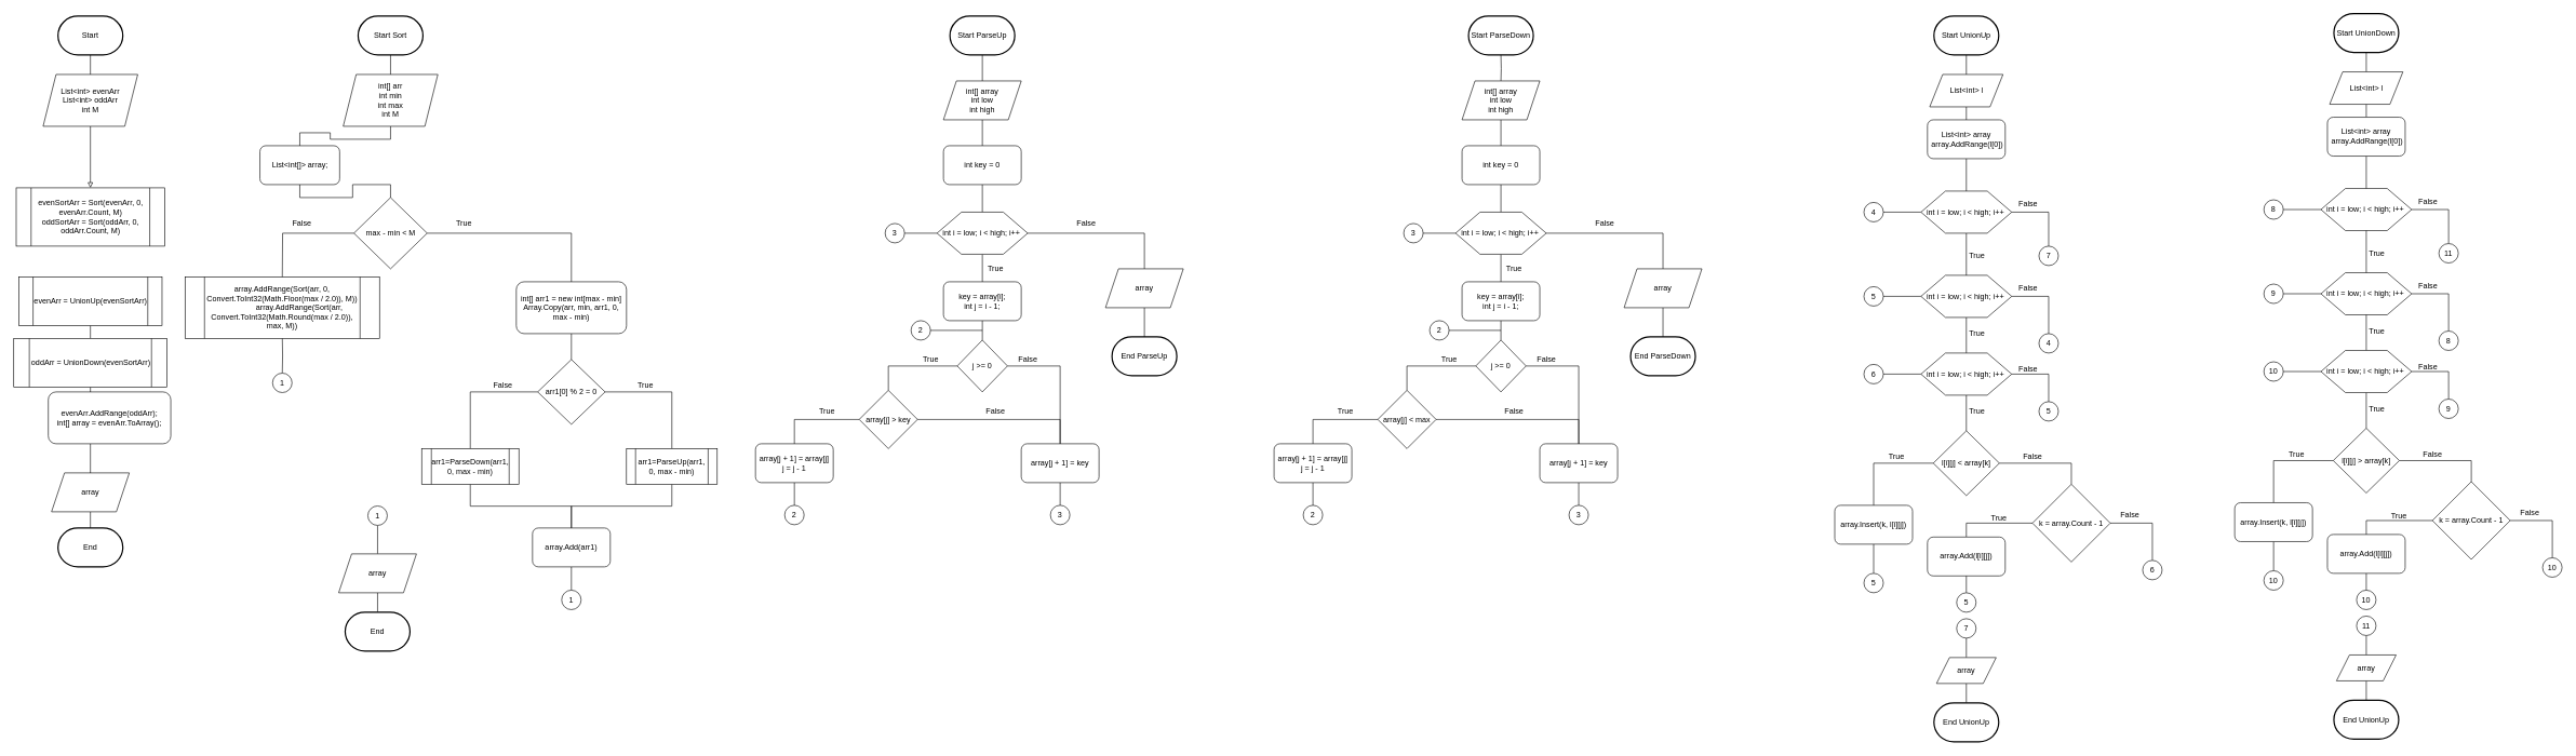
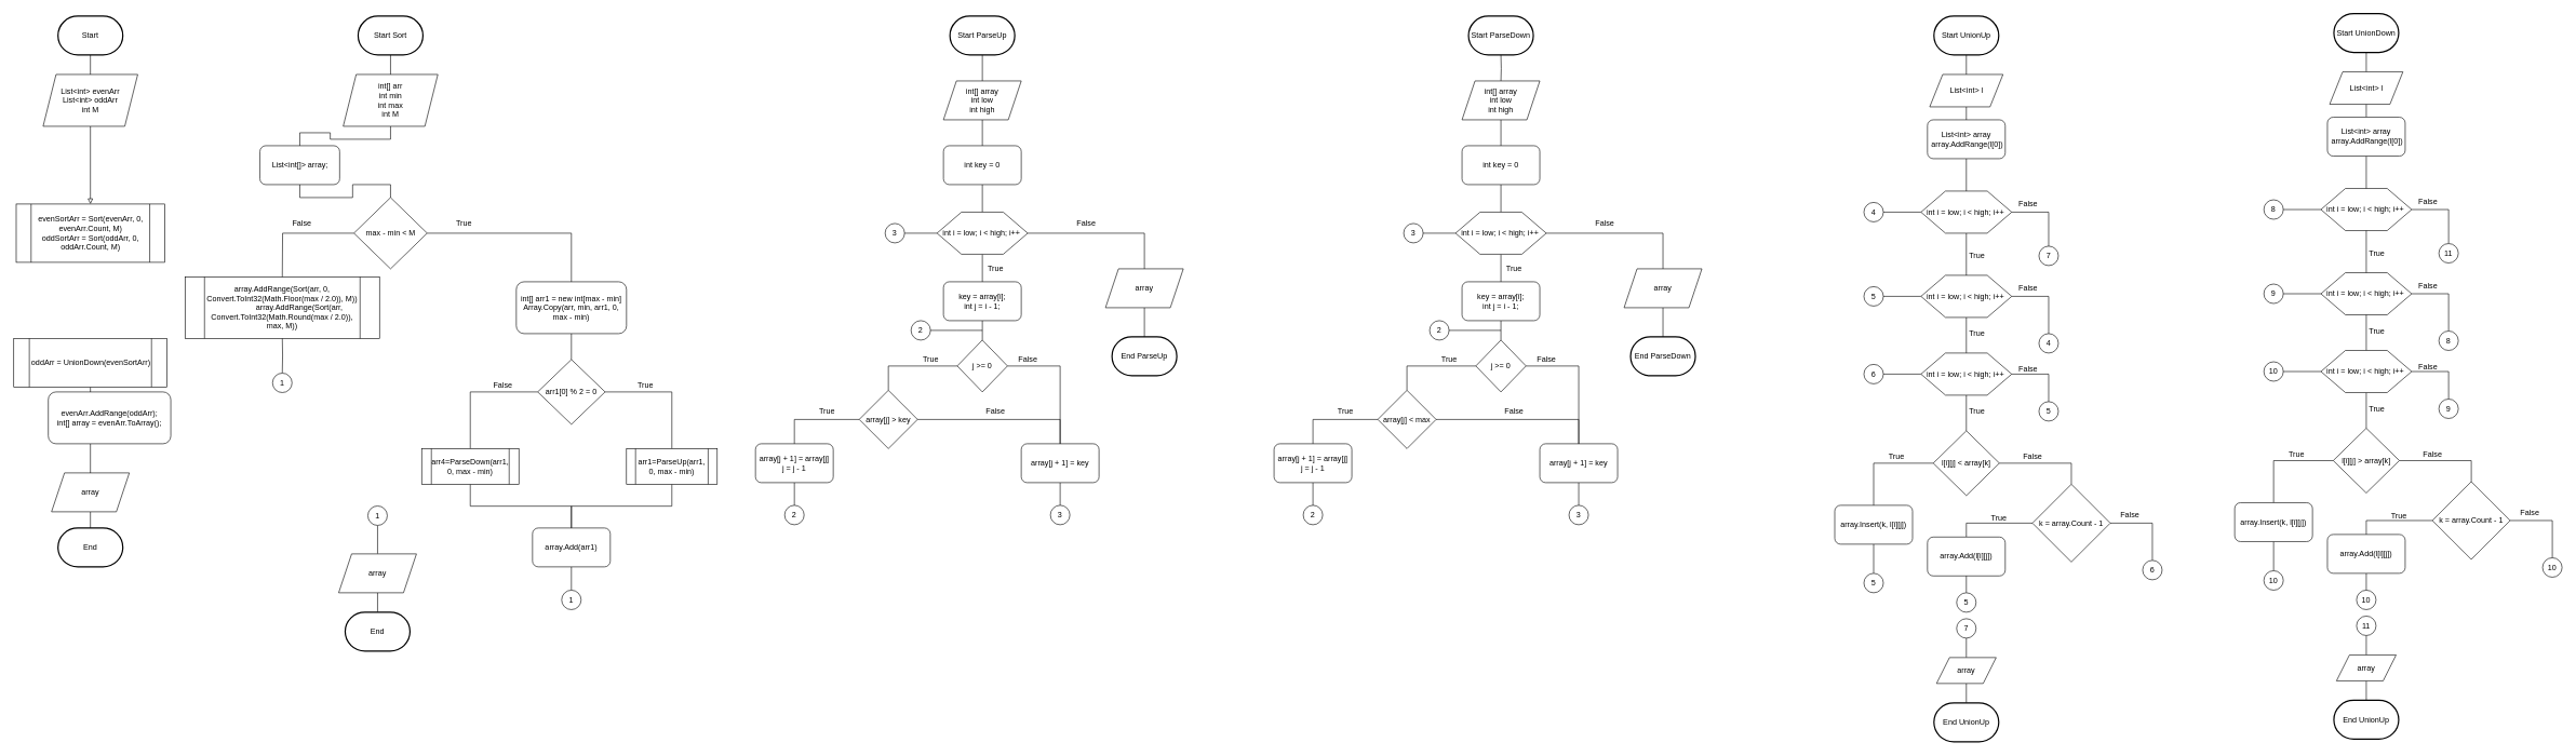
- <mxCell id="10" value="evenSortArr = Sort(evenArr, 0, evenArr.Count, M)&lt;br&gt;oddSortArr = Sort(oddArr, 0, oddArr.Count, M)" style="shape=process;whiteSpace=wrap;html=1;backgroundOutline=1;" vertex="1" parent="1"><mxGeometry x="24.5" y="289" width="229" height="90" as="geometry" /></mxCell>
+ <mxCell id="10" value="evenSortArr = Sort(evenArr, 0, evenArr.Count, M)&lt;br&gt;oddSortArr = Sort(oddArr, 0, oddArr.Count, M)" style="shape=process;whiteSpace=wrap;html=1;backgroundOutline=1;" vertex="1" parent="1"><mxGeometry x="24.5" y="314" width="229" height="90" as="geometry" /></mxCell>
- <mxCell id="113" value="evenArr =&amp;nbsp;UnionUp(evenSortArr)" style="shape=process;whiteSpace=wrap;html=1;backgroundOutline=1;" vertex="1" parent="1"><mxGeometry x="28.5" y="426.5" width="221" height="75" as="geometry" /></mxCell>
- <mxCell id="112" style="edgeStyle=orthogonalEdgeStyle;rounded=0;orthogonalLoop=1;jettySize=auto;html=1;exitX=0.5;exitY=1;exitDx=0;exitDy=0;entryX=0.5;entryY=0;entryDx=0;entryDy=0;endArrow=none;endFill=0;" edge="1" parent="1" source="113" target="115"><mxGeometry relative="1" as="geometry" /></mxCell>
- <mxCell id="27" value="arr1=ParseDown(arr1, 0, max - min)" style="shape=process;whiteSpace=wrap;html=1;backgroundOutline=1;" vertex="1" parent="1"><mxGeometry x="650" y="691.5" width="150" height="55" as="geometry" /></mxCell>
+ <mxCell id="27" value="arr4=ParseDown(arr1, 0, max - min)" style="shape=process;whiteSpace=wrap;html=1;backgroundOutline=1;" vertex="1" parent="1"><mxGeometry x="650" y="691.5" width="150" height="55" as="geometry" /></mxCell>
